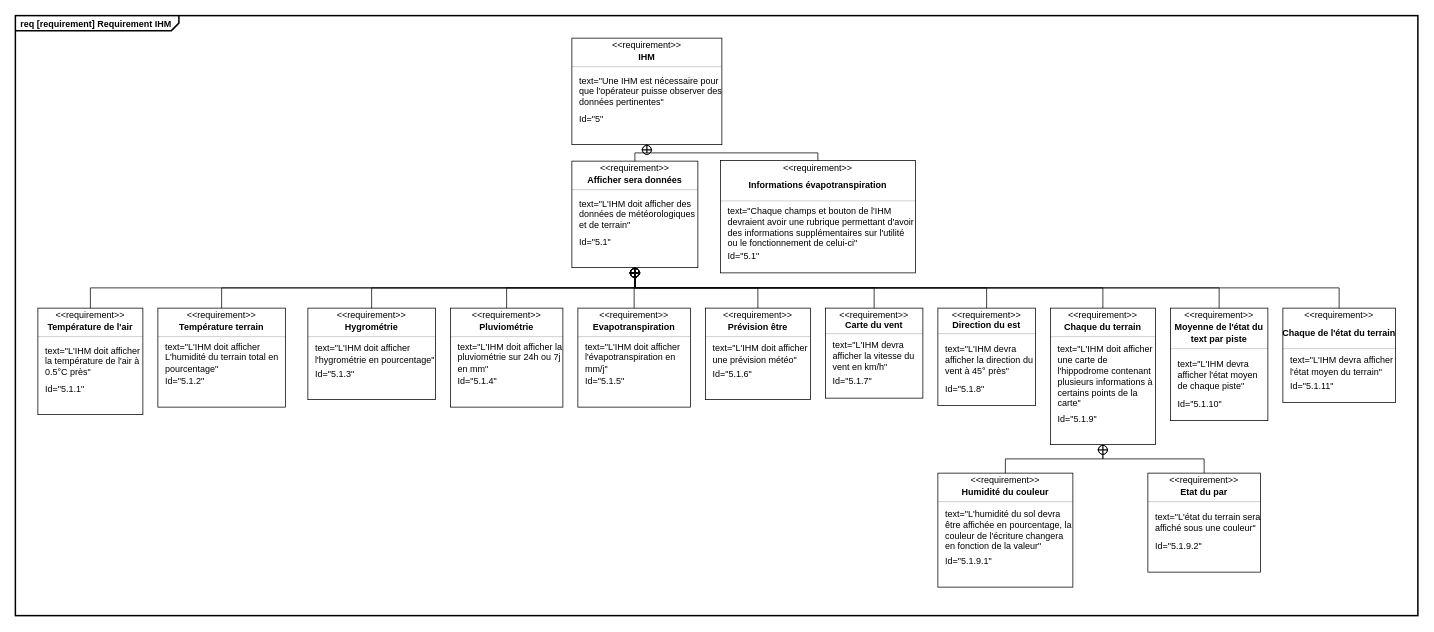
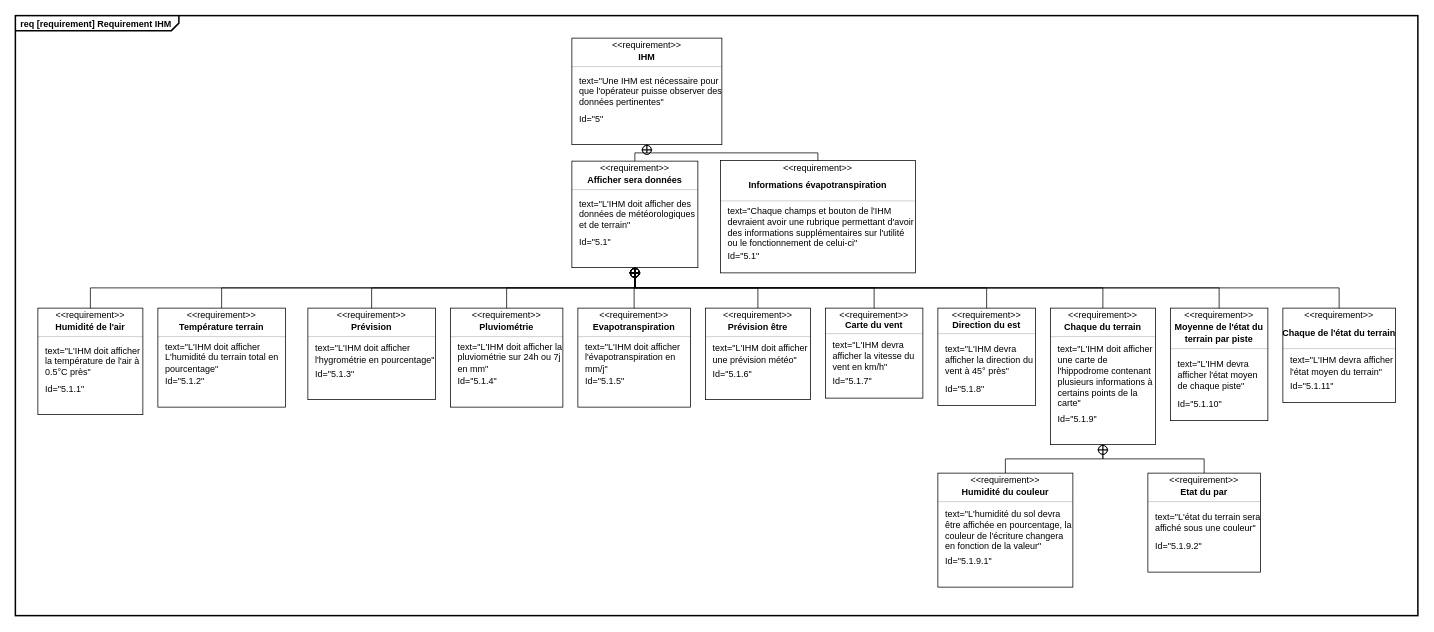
- <mxCell id="19" value="Température de l'air" style="html=1;align=center;spacing=0;verticalAlign=middle;strokeColor=none;fillColor=none;whiteSpace=wrap;fontStyle=1" parent="17" vertex="1"><mxGeometry y="16" width="140" height="18" as="geometry" /></mxCell>
+ <mxCell id="19" value="Humidité de l'air" style="html=1;align=center;spacing=0;verticalAlign=middle;strokeColor=none;fillColor=none;whiteSpace=wrap;fontStyle=1" parent="17" vertex="1"><mxGeometry y="16" width="140" height="18" as="geometry" /></mxCell>
- <mxCell id="26" value="Hygrométrie" style="html=1;align=center;spacing=0;verticalAlign=middle;strokeColor=none;fillColor=none;whiteSpace=wrap;fontStyle=1" parent="24" vertex="1"><mxGeometry y="16" width="170" height="18" as="geometry" /></mxCell>
+ <mxCell id="26" value="Prévision" style="html=1;align=center;spacing=0;verticalAlign=middle;strokeColor=none;fillColor=none;whiteSpace=wrap;fontStyle=1" parent="24" vertex="1"><mxGeometry y="16" width="170" height="18" as="geometry" /></mxCell>
- <mxCell id="89" value="Moyenne de l'état du text par piste" style="html=1;align=center;spacing=0;verticalAlign=middle;strokeColor=none;fillColor=none;whiteSpace=wrap;fontStyle=1" parent="87" vertex="1"><mxGeometry y="16" width="130" height="34" as="geometry" /></mxCell>
+ <mxCell id="89" value="Moyenne de l'état du terrain par piste" style="html=1;align=center;spacing=0;verticalAlign=middle;strokeColor=none;fillColor=none;whiteSpace=wrap;fontStyle=1" parent="87" vertex="1"><mxGeometry y="16" width="130" height="34" as="geometry" /></mxCell>
